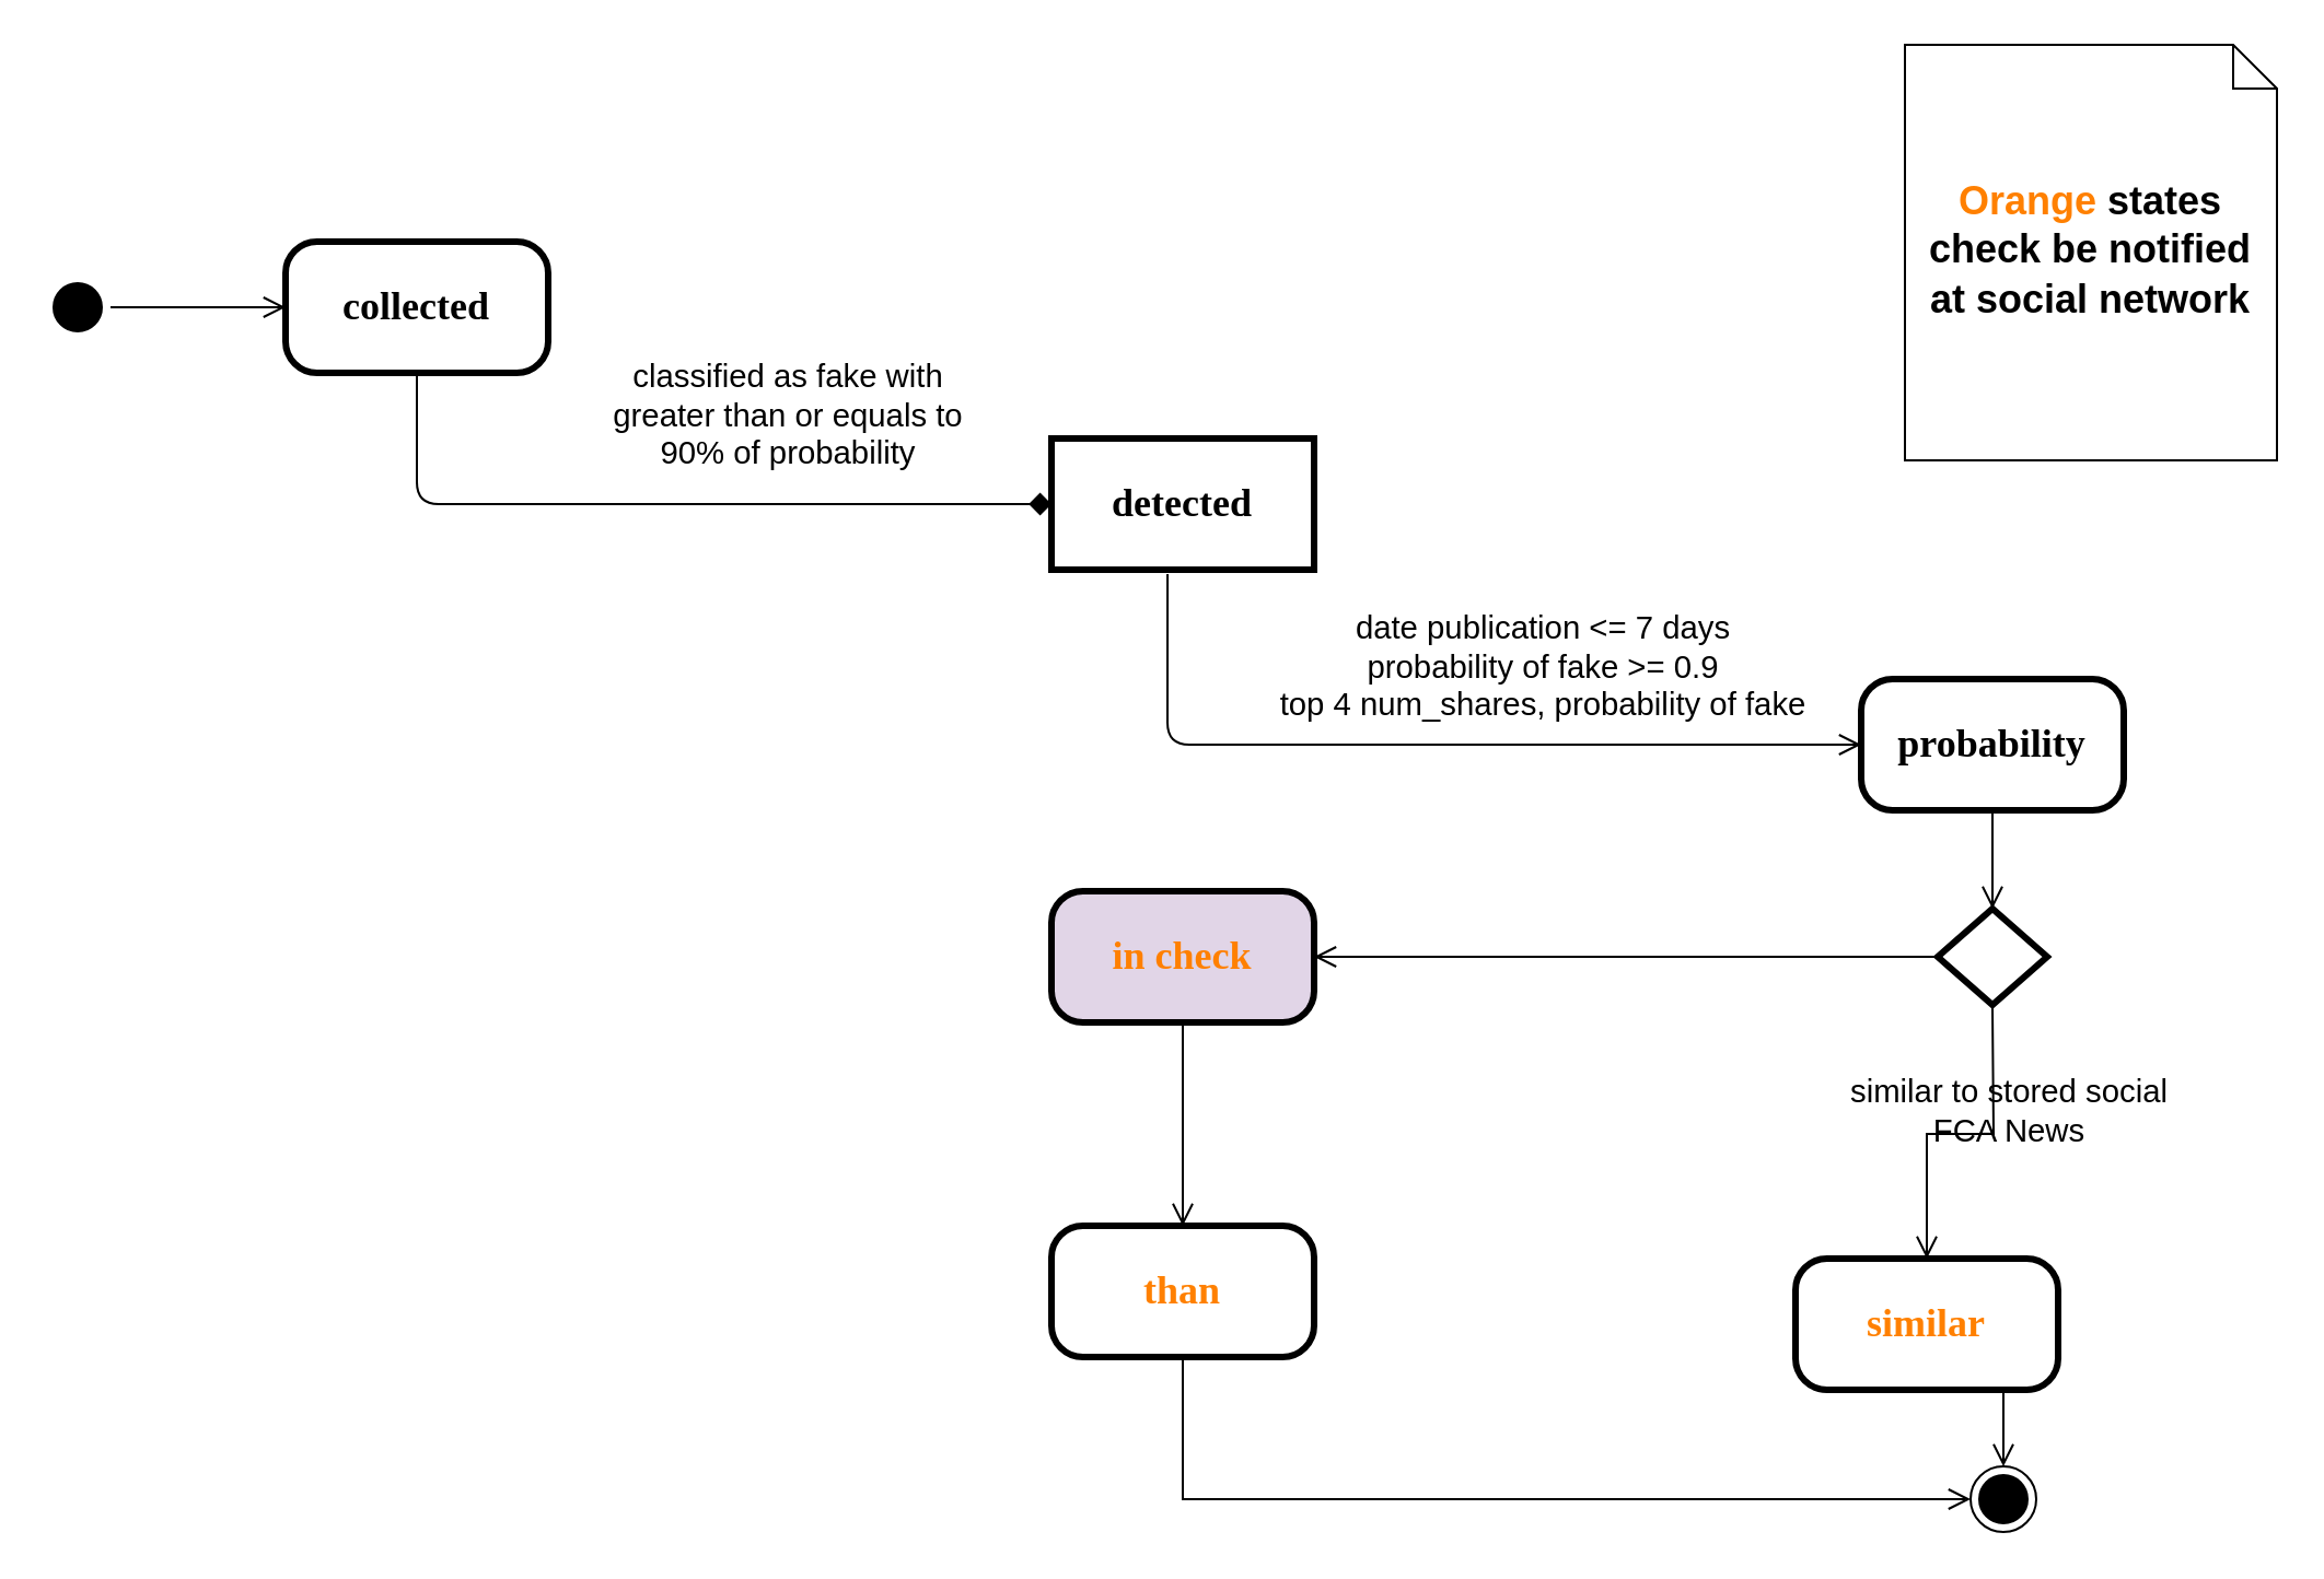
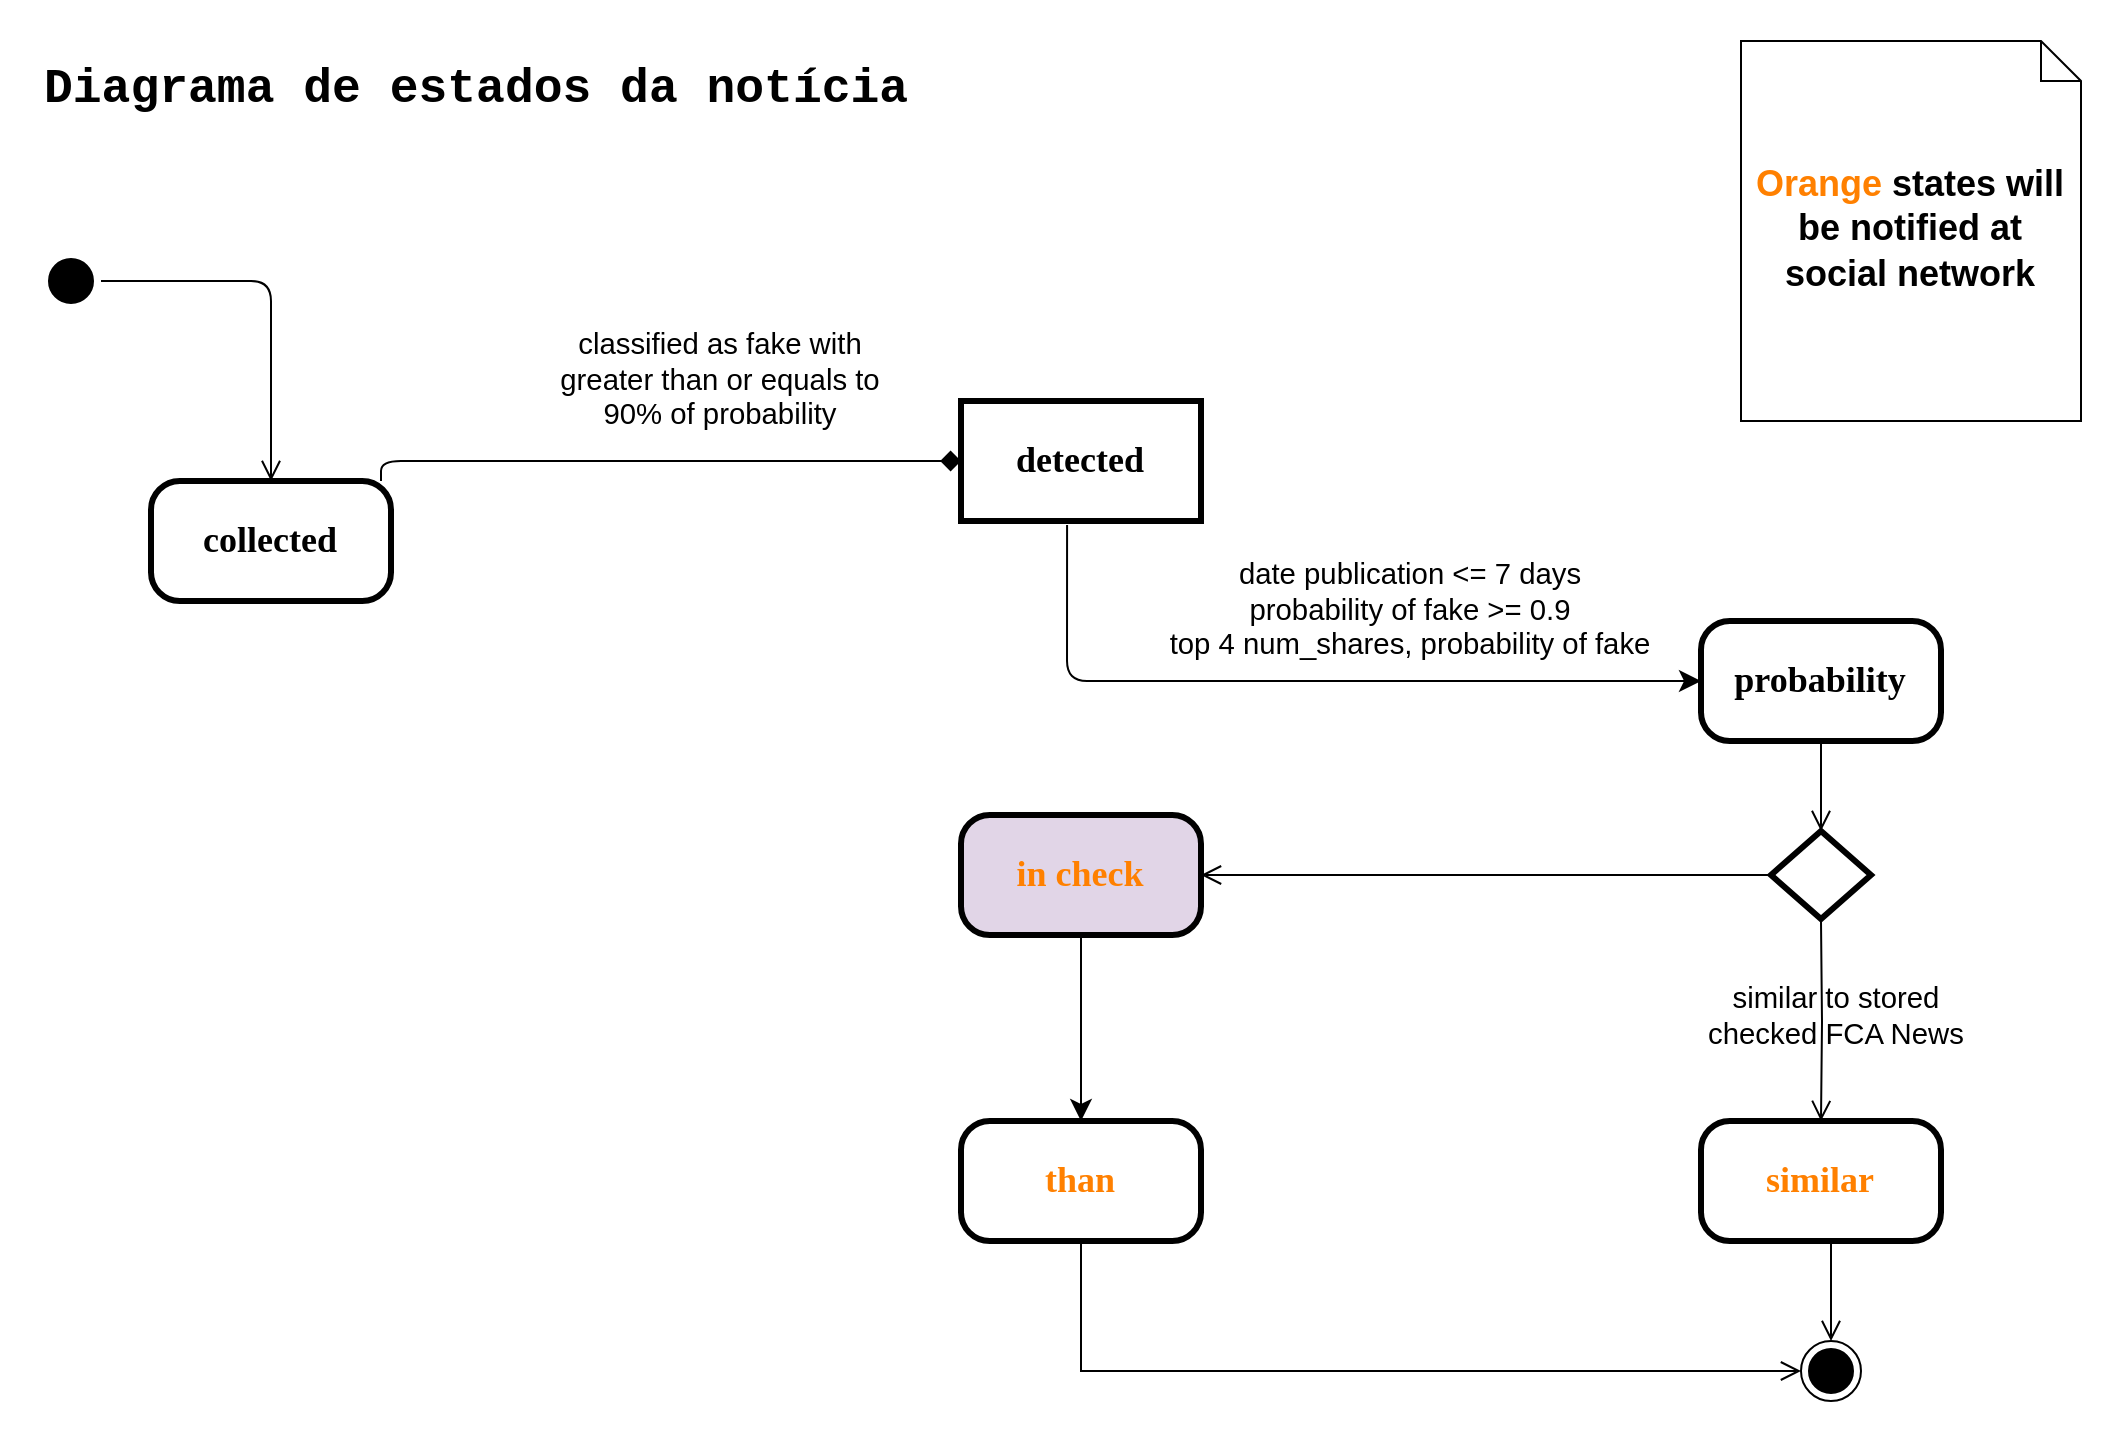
+ <mxCell id="15" value="Diagrama de estados da notícia" style="text;html=1;strokeColor=none;fillColor=none;align=left;verticalAlign=middle;whiteSpace=wrap;rounded=0;fontFamily=Courier New;fontSize=24;fontStyle=1" vertex="1" parent="1"><mxGeometry x="20" y="30" width="610" height="30" as="geometry" /></mxCell>
- <mxCell id="25" value="&lt;p id=&quot;docs-internal-guid-3d19d1b0-7fff-07df-e29f-cc08274f3c96&quot; style=&quot;line-height: 1.2; margin-top: 0pt; margin-bottom: 0pt; font-size: 18px;&quot; dir=&quot;ltr&quot;&gt;&lt;span style=&quot;font-size: 18px; font-family: Arial; color: rgb(0, 0, 0); background-color: transparent; font-weight: 700; font-style: normal; font-variant: normal; text-decoration: none; vertical-align: baseline;&quot;&gt;&lt;font style=&quot;font-size: 18px;&quot; color=&quot;#FF8000&quot;&gt;Orange&lt;/font&gt; states check be notified at social network&lt;/span&gt;&lt;/p&gt;" style="shape=note;size=20;whiteSpace=wrap;html=1;glass=0;labelBackgroundColor=none;fontFamily=Courier New;fontSize=18;fontColor=#000000;strokeColor=#000000;strokeWidth=1;fillColor=#FFFFFF;" vertex="1" parent="1"><mxGeometry x="870" y="20" width="170" height="190" as="geometry" /></mxCell>
+ <mxCell id="25" value="&lt;p id=&quot;docs-internal-guid-3d19d1b0-7fff-07df-e29f-cc08274f3c96&quot; style=&quot;line-height: 1.2; margin-top: 0pt; margin-bottom: 0pt; font-size: 18px;&quot; dir=&quot;ltr&quot;&gt;&lt;span style=&quot;font-size: 18px; font-family: Arial; color: rgb(0, 0, 0); background-color: transparent; font-weight: 700; font-style: normal; font-variant: normal; text-decoration: none; vertical-align: baseline;&quot;&gt;&lt;font style=&quot;font-size: 18px;&quot; color=&quot;#FF8000&quot;&gt;Orange&lt;/font&gt; states will be notified at social network&lt;/span&gt;&lt;/p&gt;" style="shape=note;size=20;whiteSpace=wrap;html=1;glass=0;labelBackgroundColor=none;fontFamily=Courier New;fontSize=18;fontColor=#000000;strokeColor=#000000;strokeWidth=1;fillColor=#FFFFFF;" vertex="1" parent="1"><mxGeometry x="870" y="20" width="170" height="190" as="geometry" /></mxCell>
- <mxCell id="4" value="collected" style="rounded=1;whiteSpace=wrap;html=1;arcSize=24;fillColor=#FFFFFF;strokeColor=#000000;shadow=0;comic=0;labelBackgroundColor=none;fontFamily=Verdana;fontSize=18;fontColor=#000000;align=center;fontStyle=1;strokeWidth=3;" parent="1" vertex="1"><mxGeometry x="130" y="110" width="120" height="60" as="geometry" /></mxCell>
+ <mxCell id="4" value="collected" style="rounded=1;whiteSpace=wrap;html=1;arcSize=24;fillColor=#FFFFFF;strokeColor=#000000;shadow=0;comic=0;labelBackgroundColor=none;fontFamily=Verdana;fontSize=18;fontColor=#000000;align=center;fontStyle=1;strokeWidth=3;" parent="1" vertex="1"><mxGeometry x="75" y="240" width="120" height="60" as="geometry" /></mxCell>
- <mxCell id="5" style="edgeStyle=orthogonalEdgeStyle;html=1;exitX=0.442;exitY=1.033;entryX=0;entryY=0.5;labelBackgroundColor=none;endArrow=open;endSize=8;strokeColor=#000000;fontFamily=Verdana;fontSize=12;align=left;exitDx=0;exitDy=0;exitPerimeter=0;entryDx=0;entryDy=0;" parent="1" source="6" target="7" edge="1"><mxGeometry relative="1" as="geometry"><Array as="points"><mxPoint x="533" y="340" /></Array></mxGeometry></mxCell>
+ <mxCell id="5" style="edgeStyle=orthogonalEdgeStyle;html=1;exitX=0.442;exitY=1.033;entryX=0;entryY=0.5;labelBackgroundColor=none;endArrow=classic;endSize=8;strokeColor=#000000;fontFamily=Verdana;fontSize=12;align=left;exitDx=0;exitDy=0;exitPerimeter=0;entryDx=0;entryDy=0;" parent="1" source="6" target="7" edge="1"><mxGeometry relative="1" as="geometry"><Array as="points"><mxPoint x="533" y="340" /></Array></mxGeometry></mxCell>
- <mxCell id="23" value="&lt;p id=&quot;docs-internal-guid-91e728b4-7fff-335a-5711-17c1073c79c7&quot; style=&quot;line-height:1.2;margin-top:0pt;margin-bottom:0pt;&quot; dir=&quot;ltr&quot;&gt;&lt;span style=&quot;font-size: 11pt; font-family: Arial; color: rgb(0, 0, 0); background-color: transparent; font-weight: 400; font-style: normal; font-variant: normal; text-decoration: none; vertical-align: baseline;&quot;&gt;similar to stored social FCA News&lt;br&gt;&lt;/span&gt;&lt;/p&gt;" style="text;html=1;strokeColor=none;fillColor=none;align=center;verticalAlign=middle;whiteSpace=wrap;rounded=0;fontFamily=Courier New;fontSize=14;" vertex="1" parent="1"><mxGeometry x="843" y="470" width="150" height="75" as="geometry" /></mxCell>
+ <mxCell id="23" value="&lt;p id=&quot;docs-internal-guid-91e728b4-7fff-335a-5711-17c1073c79c7&quot; style=&quot;line-height:1.2;margin-top:0pt;margin-bottom:0pt;&quot; dir=&quot;ltr&quot;&gt;&lt;span style=&quot;font-size: 11pt; font-family: Arial; color: rgb(0, 0, 0); background-color: transparent; font-weight: 400; font-style: normal; font-variant: normal; text-decoration: none; vertical-align: baseline;&quot;&gt;similar to stored checked FCA News&lt;br&gt;&lt;/span&gt;&lt;/p&gt;" style="text;html=1;strokeColor=none;fillColor=none;align=center;verticalAlign=middle;whiteSpace=wrap;rounded=0;fontFamily=Courier New;fontSize=14;" vertex="1" parent="1"><mxGeometry x="843" y="470" width="150" height="75" as="geometry" /></mxCell>
- <mxCell id="11" style="edgeStyle=orthogonalEdgeStyle;html=1;labelBackgroundColor=none;endArrow=open;endSize=8;strokeColor=#000000;fontFamily=Verdana;fontSize=12;align=left;exitX=0.5;exitY=1;exitDx=0;exitDy=0;" parent="1" source="8" target="3" edge="1"><mxGeometry relative="1" as="geometry"><mxPoint x="380" y="390" as="sourcePoint" /><mxPoint x="380" y="620" as="targetPoint" /></mxGeometry></mxCell>
+ <mxCell id="11" style="edgeStyle=orthogonalEdgeStyle;html=1;labelBackgroundColor=none;endArrow=classic;endSize=8;strokeColor=#000000;fontFamily=Verdana;fontSize=12;align=left;exitX=0.5;exitY=1;exitDx=0;exitDy=0;" parent="1" source="8" target="3" edge="1"><mxGeometry relative="1" as="geometry"><mxPoint x="380" y="390" as="sourcePoint" /><mxPoint x="380" y="620" as="targetPoint" /></mxGeometry></mxCell>
- <mxCell id="14" value="similar" style="rounded=1;whiteSpace=wrap;html=1;arcSize=24;fillColor=#FFFFFF;strokeColor=#000000;shadow=0;comic=0;labelBackgroundColor=none;fontFamily=Verdana;fontSize=18;fontColor=#FF8000;align=center;fontStyle=1;strokeWidth=3;" parent="1" vertex="1"><mxGeometry x="820" y="575" width="120" height="60" as="geometry" /></mxCell>
+ <mxCell id="14" value="similar" style="rounded=1;whiteSpace=wrap;html=1;arcSize=24;fillColor=#FFFFFF;strokeColor=#000000;shadow=0;comic=0;labelBackgroundColor=none;fontFamily=Verdana;fontSize=18;fontColor=#FF8000;align=center;fontStyle=1;strokeWidth=3;" parent="1" vertex="1"><mxGeometry x="850" y="560" width="120" height="60" as="geometry" /></mxCell>
